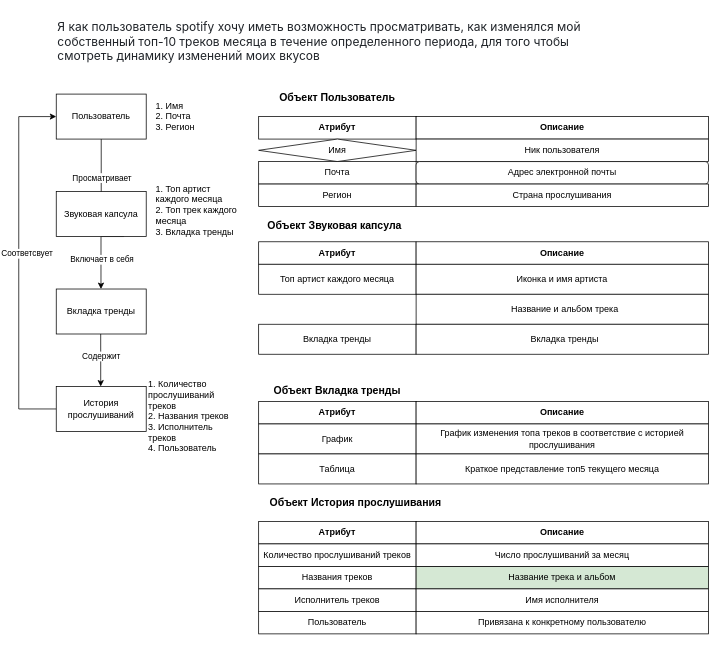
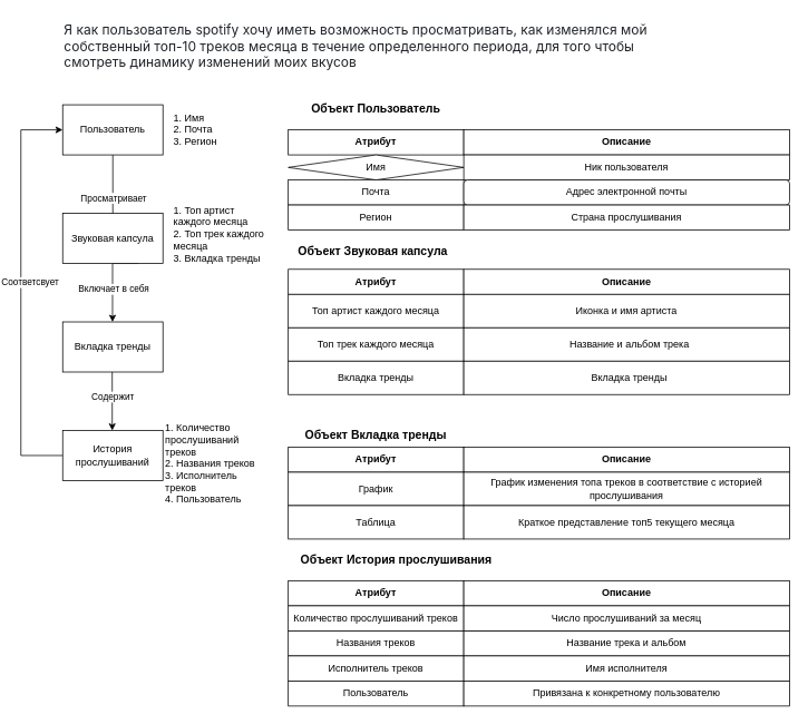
+ <mxCell id="43" value="&lt;span style=&quot;text-align: left;&quot;&gt;Топ трек каждого месяца&lt;/span&gt;" style="rounded=0;whiteSpace=wrap;html=1;" parent="1" vertex="1"><mxGeometry x="340" y="392" width="210" height="40" as="geometry" /></mxCell>
- <mxCell id="31" value="Название трека и альбом" style="rounded=0;whiteSpace=wrap;html=1;fillColor=#d5e8d4;" parent="1" vertex="1"><mxGeometry x="550" y="755" width="390" height="30" as="geometry" /></mxCell>
+ <mxCell id="31" value="Название трека и альбом" style="rounded=0;whiteSpace=wrap;html=1;" parent="1" vertex="1"><mxGeometry x="550" y="755" width="390" height="30" as="geometry" /></mxCell>
